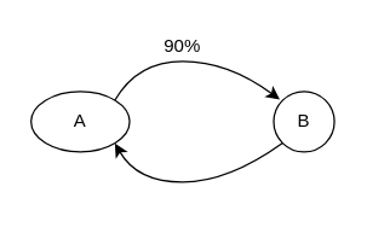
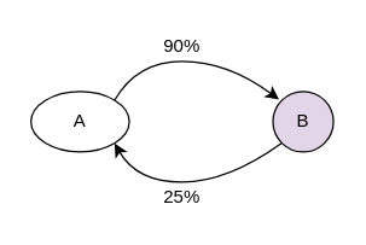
- <mxCell id="4" value="B" style="ellipse;whiteSpace=wrap;html=1;" vertex="1" parent="1"><mxGeometry x="180" y="60" width="40" height="40" as="geometry" /></mxCell>
+ <mxCell id="4" value="B" style="ellipse;whiteSpace=wrap;html=1;fillColor=#e1d5e7;" vertex="1" parent="1"><mxGeometry x="180" y="60" width="40" height="40" as="geometry" /></mxCell>
+ <mxCell id="6" value="25%" style="text;html=1;strokeColor=none;fillColor=none;align=center;verticalAlign=middle;whiteSpace=wrap;rounded=0;" vertex="1" parent="1"><mxGeometry x="100" y="120" width="40" height="20" as="geometry" /></mxCell>
